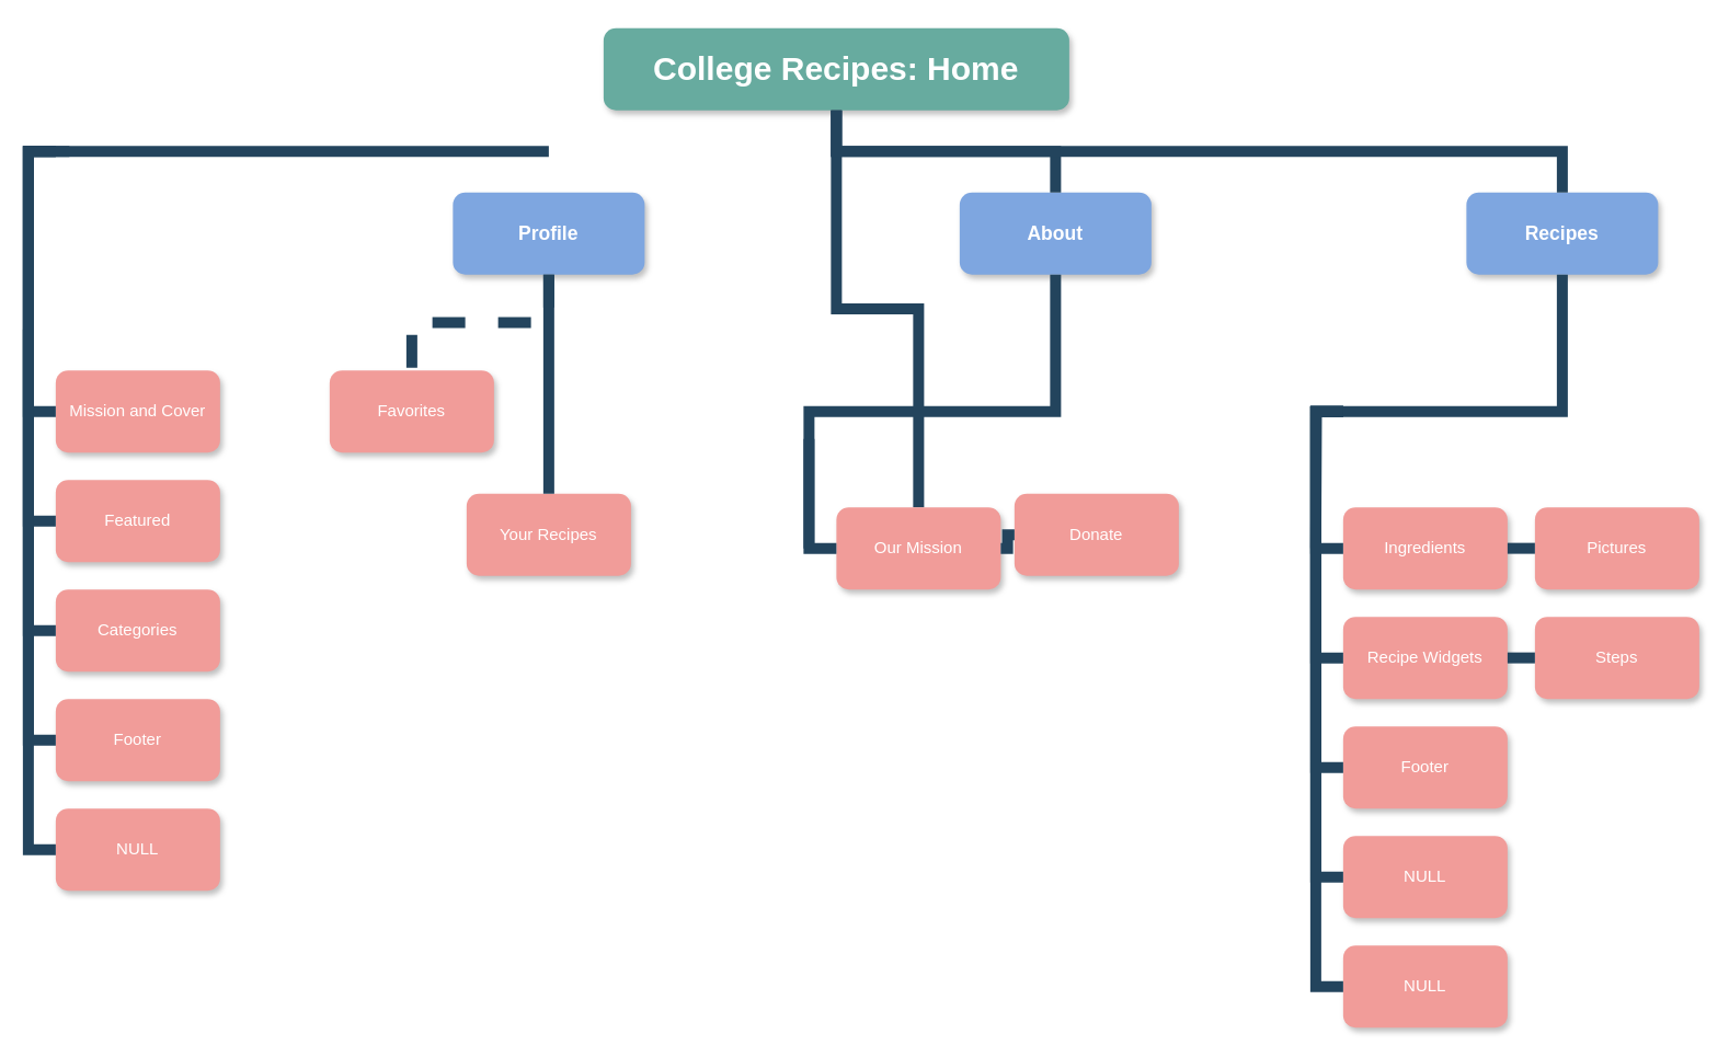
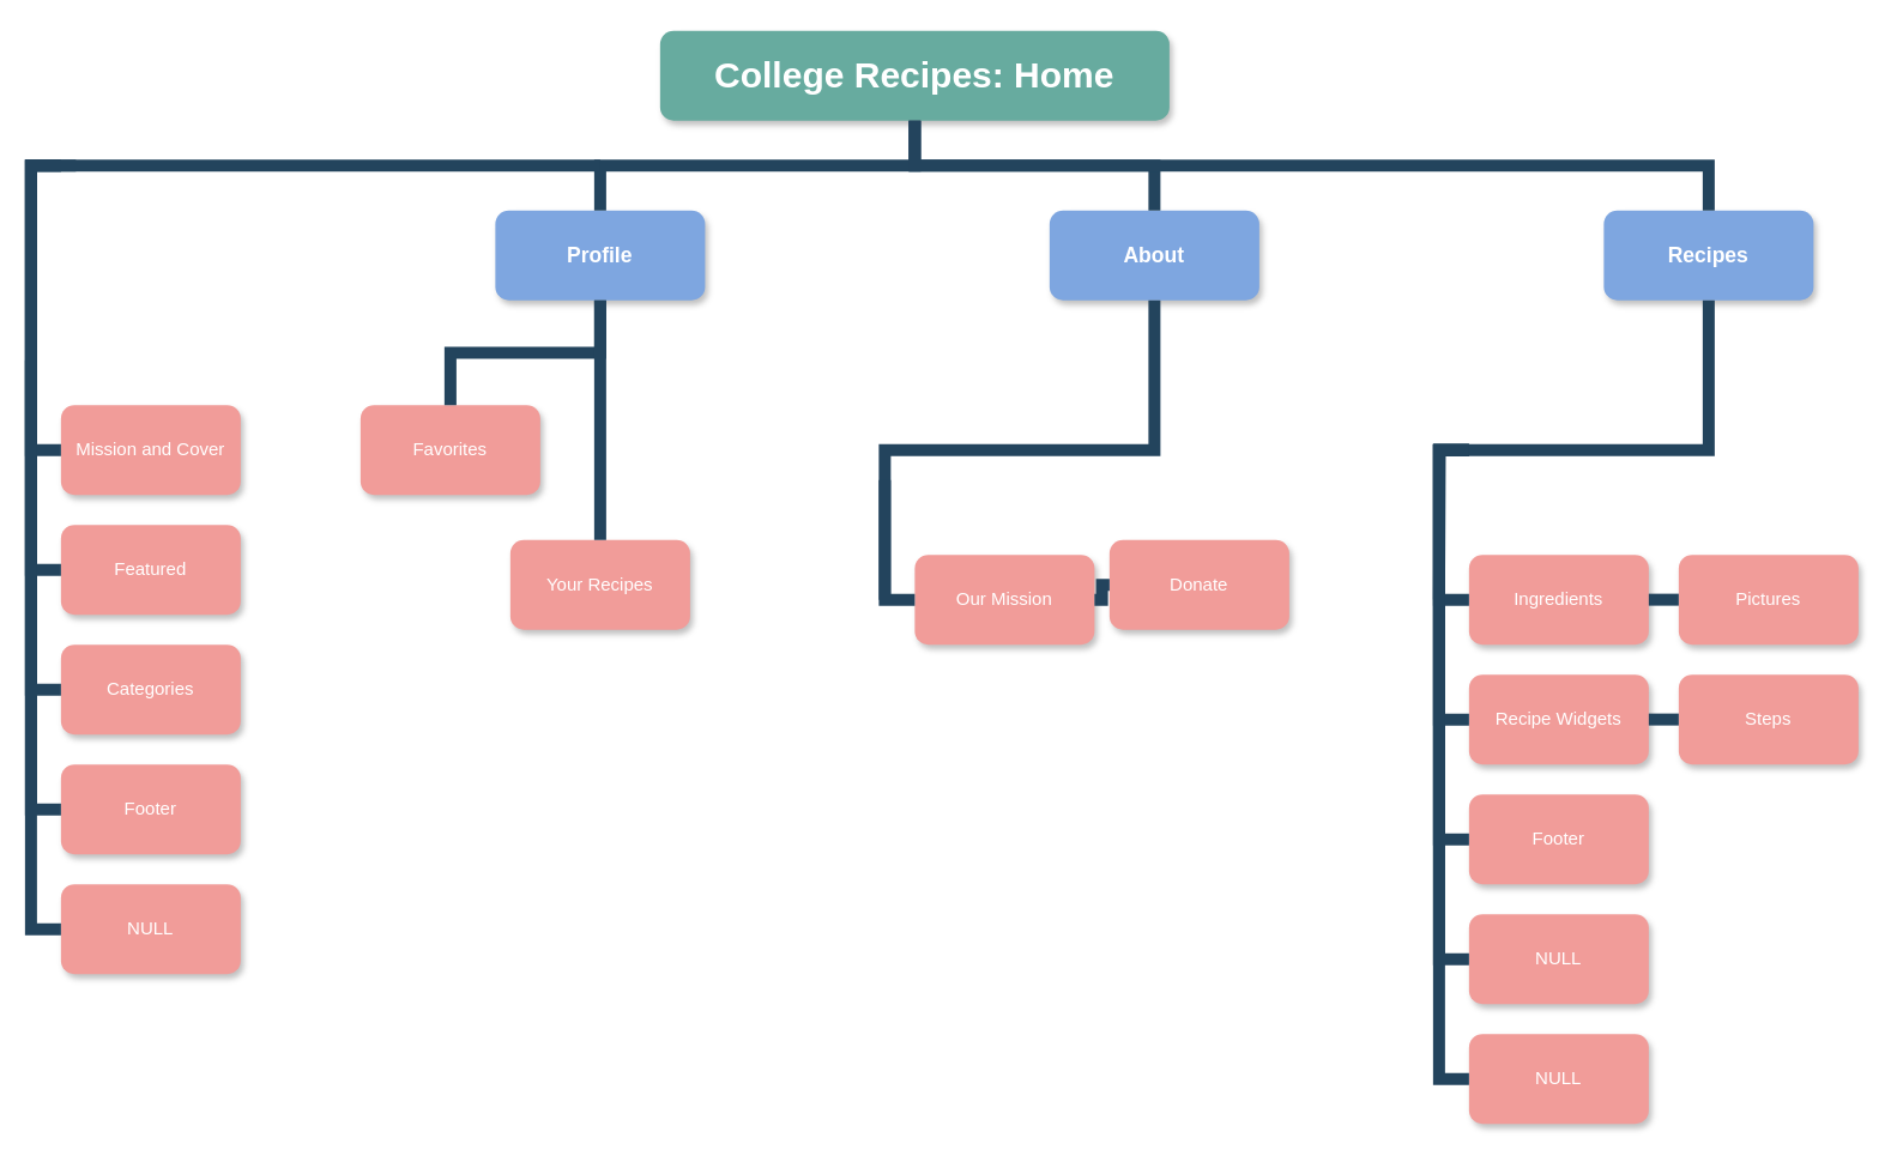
- <mxCell id="19" value="" style="edgeStyle=elbowEdgeStyle;elbow=vertical;rounded=0;fontColor=#000000;endArrow=none;endFill=0;strokeWidth=8;strokeColor=#23445D;" parent="1" source="2" target="38" edge="1"><mxGeometry width="100" height="100" relative="1" as="geometry"><mxPoint x="350" y="120" as="sourcePoint" /><mxPoint x="450" y="20" as="targetPoint" /></mxGeometry></mxCell>
+ <mxCell id="19" value="" style="edgeStyle=elbowEdgeStyle;elbow=vertical;rounded=0;fontColor=#000000;endArrow=none;endFill=0;strokeWidth=8;strokeColor=#23445D;" parent="1" source="2" target="3" edge="1"><mxGeometry width="100" height="100" relative="1" as="geometry"><mxPoint x="350" y="120" as="sourcePoint" /><mxPoint x="450" y="20" as="targetPoint" /></mxGeometry></mxCell>
- <mxCell id="8" value="" style="edgeStyle=elbowEdgeStyle;elbow=vertical;rounded=0;fontColor=#000000;endArrow=none;endFill=0;strokeWidth=8;strokeColor=#23445D;dashed=1;" parent="1" source="3" target="6" edge="1"><mxGeometry width="100" height="100" relative="1" as="geometry"><mxPoint x="40" y="210" as="sourcePoint" /><mxPoint x="-60" y="280" as="targetPoint" /></mxGeometry></mxCell>
+ <mxCell id="8" value="" style="edgeStyle=elbowEdgeStyle;elbow=vertical;rounded=0;fontColor=#000000;endArrow=none;endFill=0;strokeWidth=8;strokeColor=#23445D;" parent="1" source="3" target="6" edge="1"><mxGeometry width="100" height="100" relative="1" as="geometry"><mxPoint x="40" y="210" as="sourcePoint" /><mxPoint x="-60" y="280" as="targetPoint" /></mxGeometry></mxCell>
